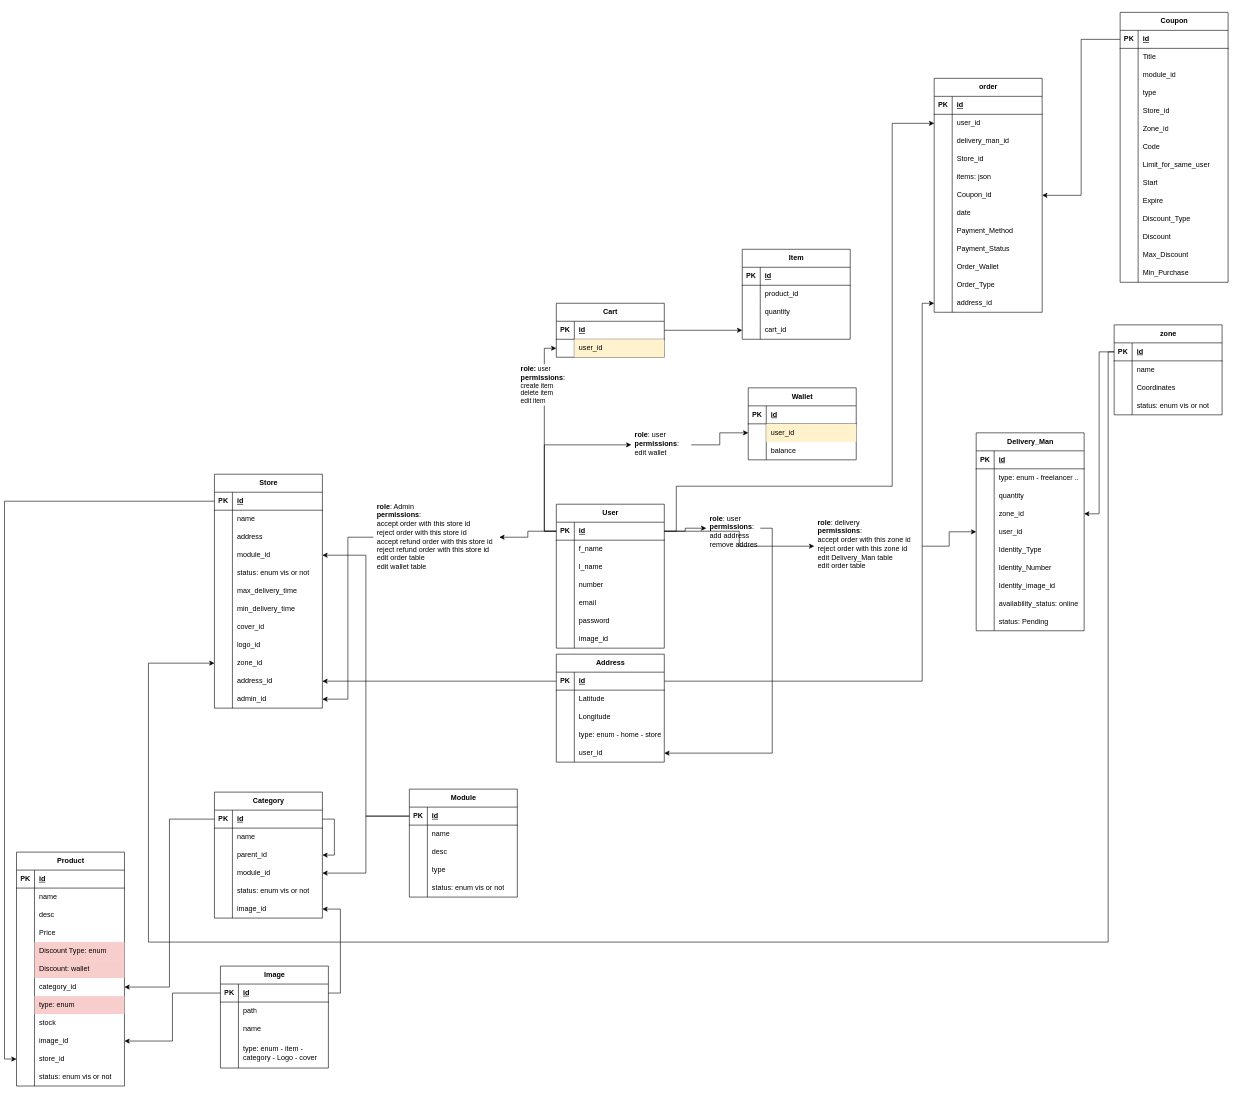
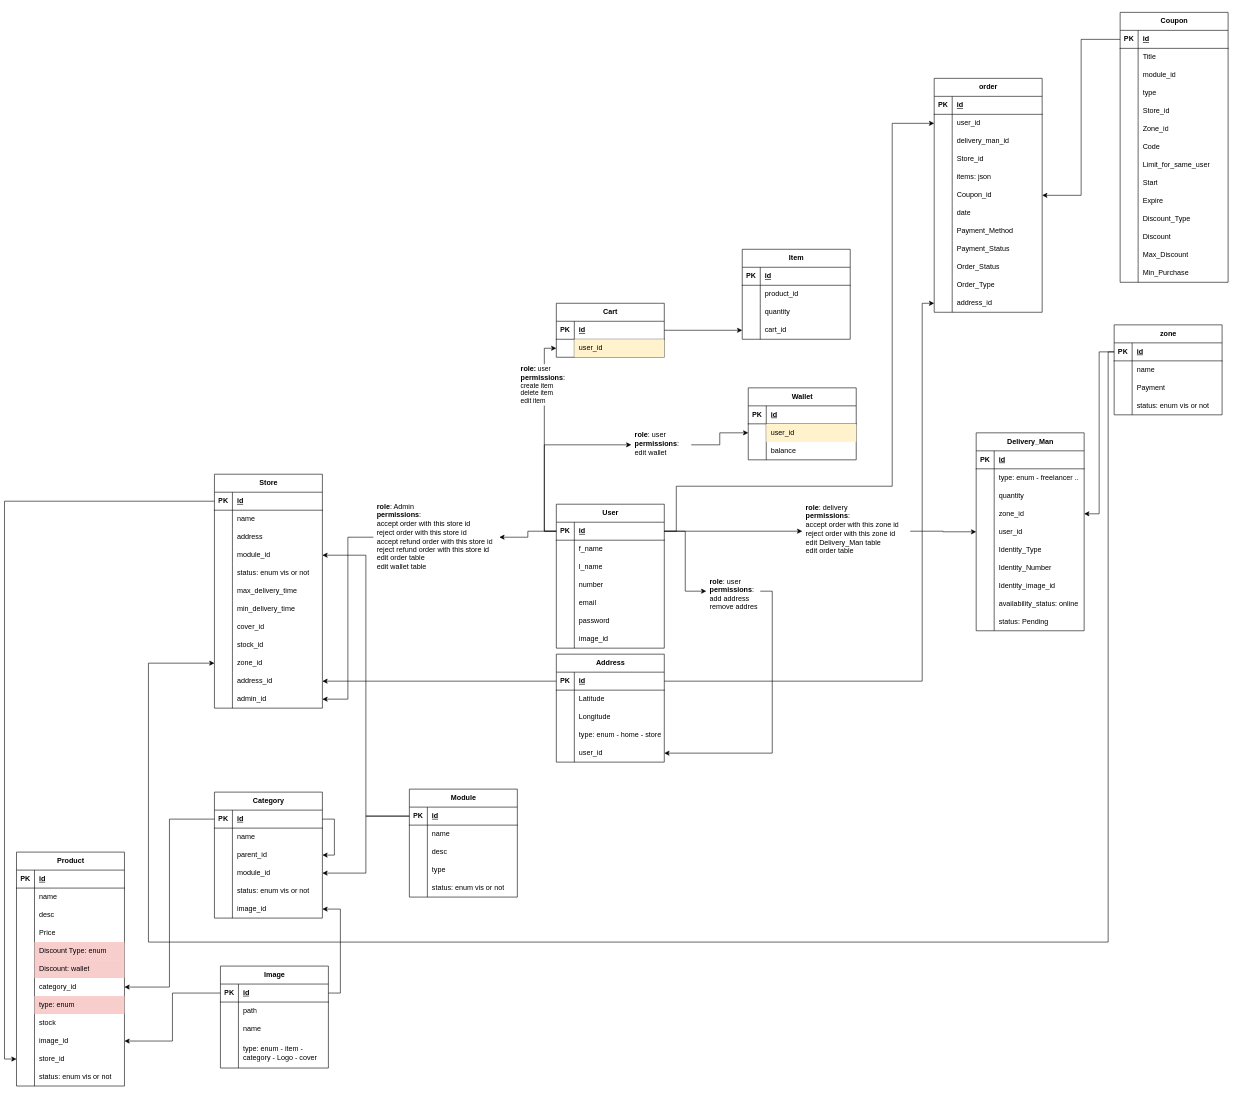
- <mxCell id="289" value="Order_Wallet" style="shape=partialRectangle;connectable=0;fillColor=none;top=0;left=0;bottom=0;right=0;align=left;spacingLeft=6;overflow=hidden;whiteSpace=wrap;html=1;" vertex="1" parent="287"><mxGeometry x="30" width="150" height="30" as="geometry"><mxRectangle width="150" height="30" as="alternateBounds" /></mxGeometry></mxCell>
+ <mxCell id="289" value="Order_Status" style="shape=partialRectangle;connectable=0;fillColor=none;top=0;left=0;bottom=0;right=0;align=left;spacingLeft=6;overflow=hidden;whiteSpace=wrap;html=1;" vertex="1" parent="287"><mxGeometry x="30" width="150" height="30" as="geometry"><mxRectangle width="150" height="30" as="alternateBounds" /></mxGeometry></mxCell>
- <mxCell id="255" value="Coordinates" style="shape=partialRectangle;connectable=0;fillColor=none;top=0;left=0;bottom=0;right=0;align=left;spacingLeft=6;overflow=hidden;whiteSpace=wrap;html=1;" vertex="1" parent="253"><mxGeometry x="30" width="150" height="30" as="geometry"><mxRectangle width="150" height="30" as="alternateBounds" /></mxGeometry></mxCell>
+ <mxCell id="255" value="Payment" style="shape=partialRectangle;connectable=0;fillColor=none;top=0;left=0;bottom=0;right=0;align=left;spacingLeft=6;overflow=hidden;whiteSpace=wrap;html=1;" vertex="1" parent="253"><mxGeometry x="30" width="150" height="30" as="geometry"><mxRectangle width="150" height="30" as="alternateBounds" /></mxGeometry></mxCell>
- <mxCell id="174" value="&lt;b&gt;role&lt;/b&gt;: user&lt;div&gt;&lt;b&gt;permissions&lt;/b&gt;:&lt;/div&gt;&lt;div&gt;add&amp;nbsp;&lt;span style=&quot;background-color: transparent; color: light-dark(rgb(0, 0, 0), rgb(255, 255, 255));&quot;&gt;address&lt;/span&gt;&lt;/div&gt;&lt;div&gt;remove&amp;nbsp;&lt;span style=&quot;background-color: transparent; color: light-dark(rgb(0, 0, 0), rgb(255, 255, 255));&quot;&gt;address&lt;/span&gt;&lt;br&gt;&lt;/div&gt;" style="text;strokeColor=none;fillColor=none;spacingLeft=4;spacingRight=4;overflow=hidden;rotatable=0;points=[[0,0.5],[1,0.5]];portConstraint=eastwest;fontSize=12;whiteSpace=wrap;html=1;" vertex="1" parent="1"><mxGeometry x="1170" y="850" width="90" height="60" as="geometry" /></mxCell>
+ <mxCell id="174" value="&lt;b&gt;role&lt;/b&gt;: user&lt;div&gt;&lt;b&gt;permissions&lt;/b&gt;:&lt;/div&gt;&lt;div&gt;add&amp;nbsp;&lt;span style=&quot;background-color: transparent; color: light-dark(rgb(0, 0, 0), rgb(255, 255, 255));&quot;&gt;address&lt;/span&gt;&lt;/div&gt;&lt;div&gt;remove&amp;nbsp;&lt;span style=&quot;background-color: transparent; color: light-dark(rgb(0, 0, 0), rgb(255, 255, 255));&quot;&gt;address&lt;/span&gt;&lt;br&gt;&lt;/div&gt;" style="text;strokeColor=none;fillColor=none;spacingLeft=4;spacingRight=4;overflow=hidden;rotatable=0;points=[[0,0.5],[1,0.5]];portConstraint=eastwest;fontSize=12;whiteSpace=wrap;html=1;" vertex="1" parent="1"><mxGeometry x="1170" y="955" width="90" height="60" as="geometry" /></mxCell>
- <mxCell id="232" value="&lt;b&gt;role&lt;/b&gt;: delivery&lt;div&gt;&lt;b&gt;permissions&lt;/b&gt;:&lt;/div&gt;&lt;div&gt;&lt;div&gt;accept order with this zone id&lt;/div&gt;&lt;div&gt;reject order with this zone id&lt;/div&gt;&lt;/div&gt;&lt;div&gt;edit&amp;nbsp;Delivery_Man table&lt;/div&gt;&lt;div&gt;edit order table&lt;/div&gt;" style="text;strokeColor=none;fillColor=none;spacingLeft=4;spacingRight=4;overflow=hidden;rotatable=0;points=[[0,0.5],[1,0.5]];portConstraint=eastwest;fontSize=12;whiteSpace=wrap;html=1;" vertex="1" parent="1"><mxGeometry x="1350" y="857" width="180" height="106" as="geometry" /></mxCell>
+ <mxCell id="232" value="&lt;b&gt;role&lt;/b&gt;: delivery&lt;div&gt;&lt;b&gt;permissions&lt;/b&gt;:&lt;/div&gt;&lt;div&gt;&lt;div&gt;accept order with this zone id&lt;/div&gt;&lt;div&gt;reject order with this zone id&lt;/div&gt;&lt;/div&gt;&lt;div&gt;edit&amp;nbsp;Delivery_Man table&lt;/div&gt;&lt;div&gt;edit order table&lt;/div&gt;" style="text;strokeColor=none;fillColor=none;spacingLeft=4;spacingRight=4;overflow=hidden;rotatable=0;points=[[0,0.5],[1,0.5]];portConstraint=eastwest;fontSize=12;whiteSpace=wrap;html=1;" vertex="1" parent="1"><mxGeometry x="1330" y="832" width="180" height="106" as="geometry" /></mxCell>
- <mxCell id="119" value="logo_id" style="shape=partialRectangle;connectable=0;fillColor=none;top=0;left=0;bottom=0;right=0;align=left;spacingLeft=6;overflow=hidden;whiteSpace=wrap;html=1;" vertex="1" parent="117"><mxGeometry x="30" width="150" height="30" as="geometry"><mxRectangle width="150" height="30" as="alternateBounds" /></mxGeometry></mxCell>
+ <mxCell id="119" value="stock_id" style="shape=partialRectangle;connectable=0;fillColor=none;top=0;left=0;bottom=0;right=0;align=left;spacingLeft=6;overflow=hidden;whiteSpace=wrap;html=1;" vertex="1" parent="117"><mxGeometry x="30" width="150" height="30" as="geometry"><mxRectangle width="150" height="30" as="alternateBounds" /></mxGeometry></mxCell>
